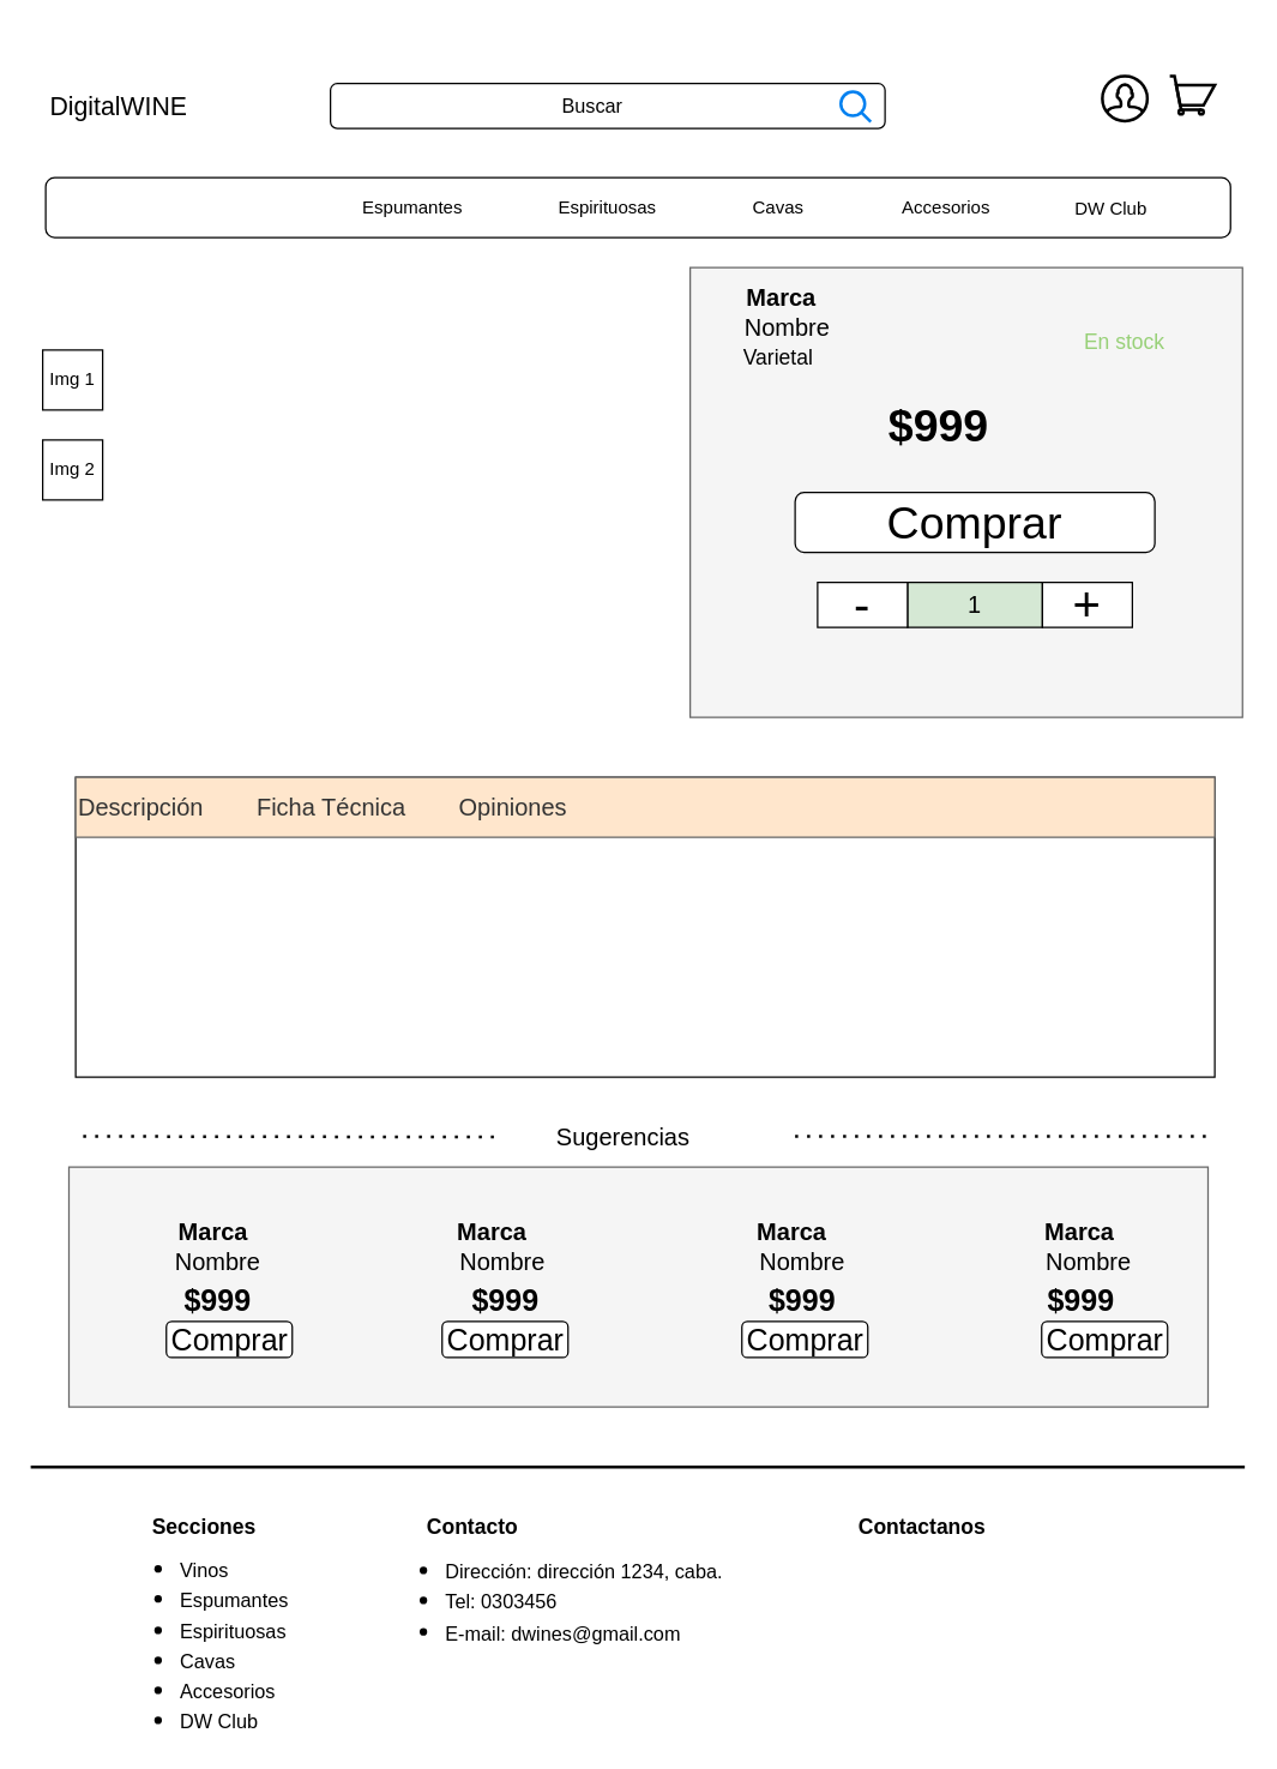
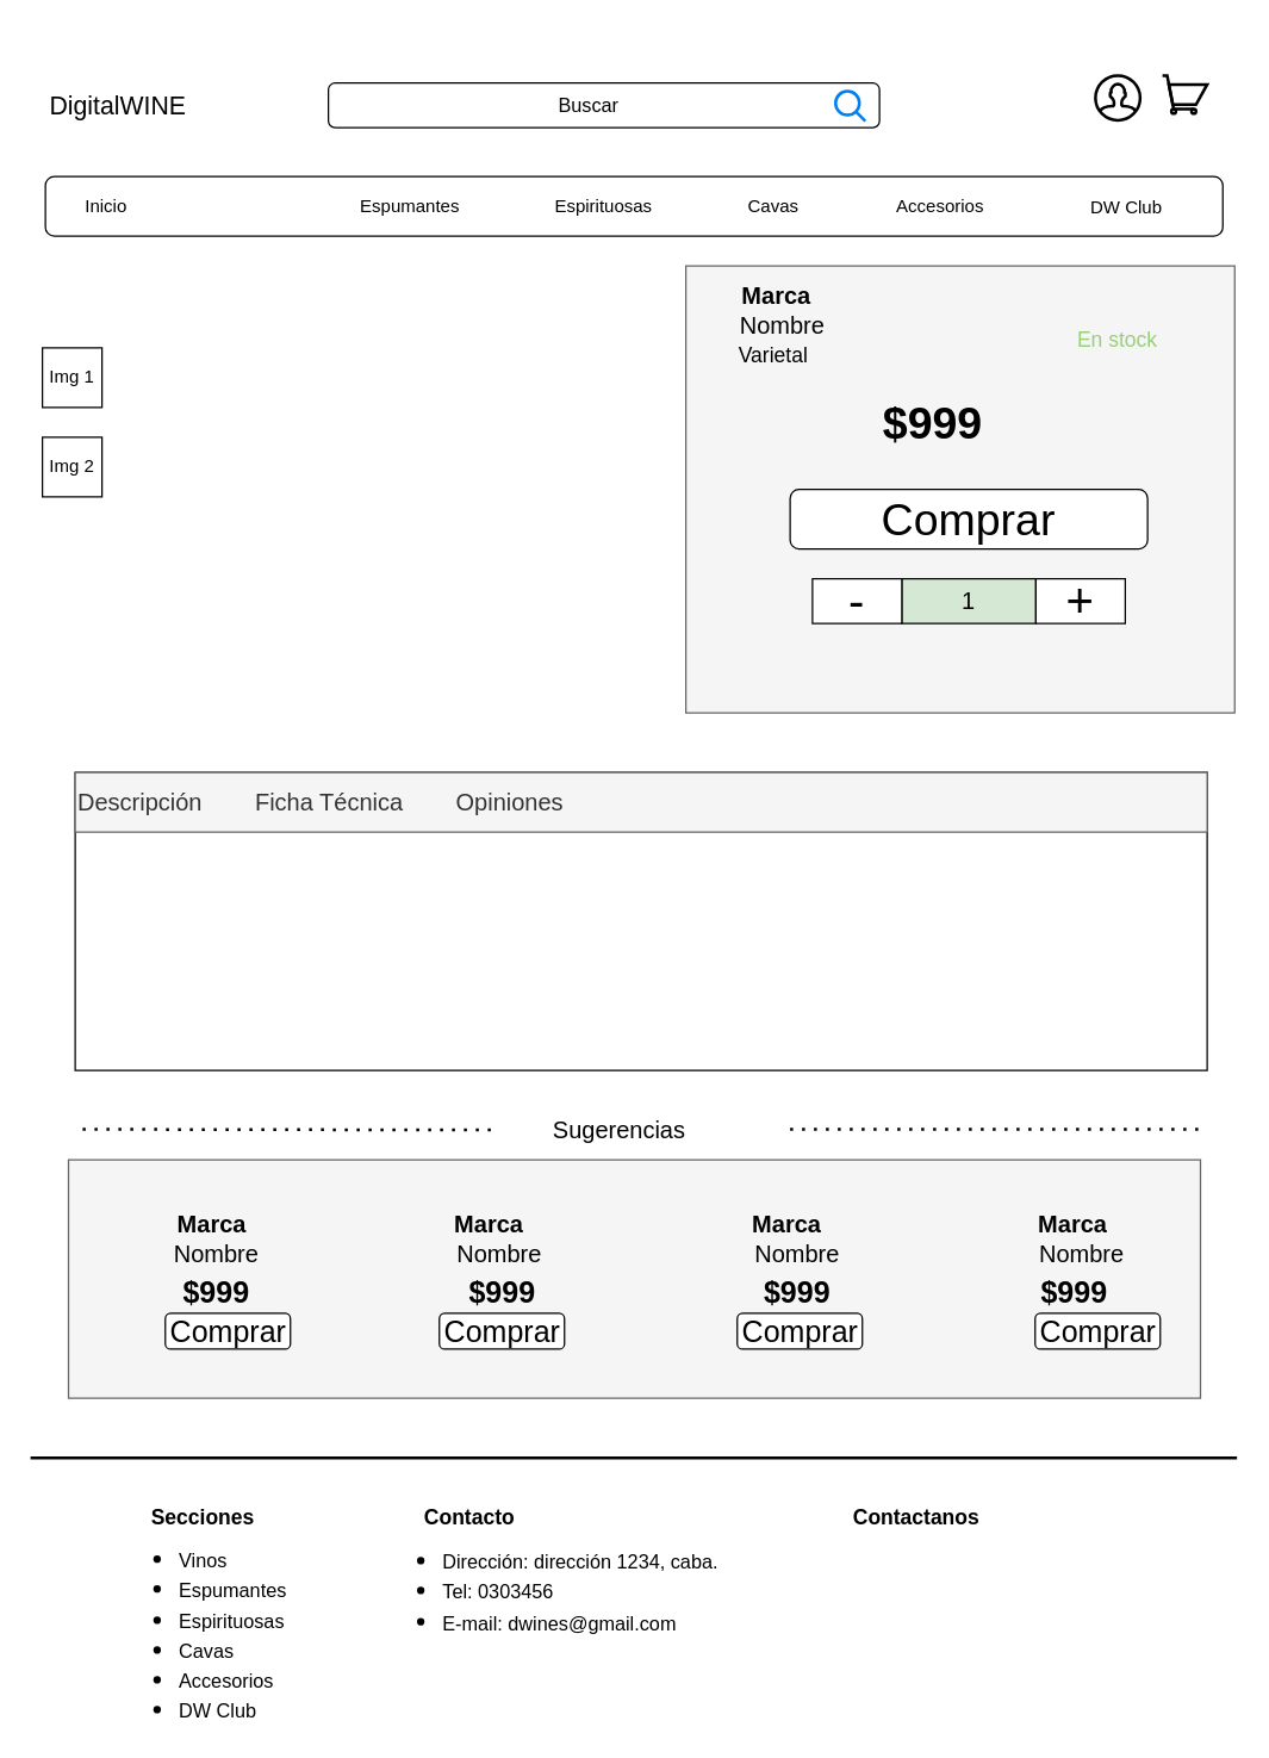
+ <mxCell id="13" value="Inicio" style="text;html=1;strokeColor=none;fillColor=none;align=center;verticalAlign=middle;whiteSpace=wrap;rounded=0;labelBackgroundColor=none;fontSize=12;" parent="1" vertex="1"><mxGeometry x="50.5" y="128" width="40" height="20" as="geometry" /></mxCell>
- <mxCell id="70" value="DW Club" style="text;html=1;strokeColor=none;fillColor=none;align=center;verticalAlign=middle;whiteSpace=wrap;rounded=0;labelBackgroundColor=none;fontSize=12;" vertex="1" parent="1"><mxGeometry x="715.5" y="130.5" width="50" height="17.5" as="geometry" /></mxCell>
+ <mxCell id="70" value="DW Club" style="text;html=1;strokeColor=none;fillColor=none;align=center;verticalAlign=middle;whiteSpace=wrap;rounded=0;labelBackgroundColor=none;fontSize=12;" vertex="1" parent="1"><mxGeometry x="730.5" y="130.5" width="50" height="17.5" as="geometry" /></mxCell>
- <mxCell id="23" value="Descripción&amp;nbsp; &amp;nbsp; &amp;nbsp; &amp;nbsp; Ficha Técnica&amp;nbsp; &amp;nbsp; &amp;nbsp; &amp;nbsp; Opiniones" style="rounded=0;whiteSpace=wrap;html=1;sketch=0;fontSize=16;fontColor=#333333;fillColor=#ffe6cc;strokeColor=#666666;align=left;" parent="1" vertex="1"><mxGeometry x="50" y="518" width="760" height="40" as="geometry" /></mxCell>
+ <mxCell id="23" value="Descripción&amp;nbsp; &amp;nbsp; &amp;nbsp; &amp;nbsp; Ficha Técnica&amp;nbsp; &amp;nbsp; &amp;nbsp; &amp;nbsp; Opiniones" style="rounded=0;whiteSpace=wrap;html=1;sketch=0;fontSize=16;fontColor=#333333;fillColor=#f5f5f5;strokeColor=#666666;align=left;" parent="1" vertex="1"><mxGeometry x="50" y="518" width="760" height="40" as="geometry" /></mxCell>
